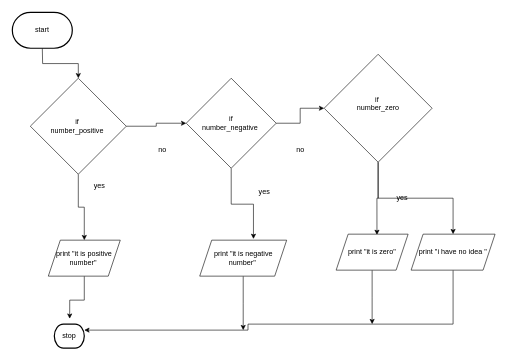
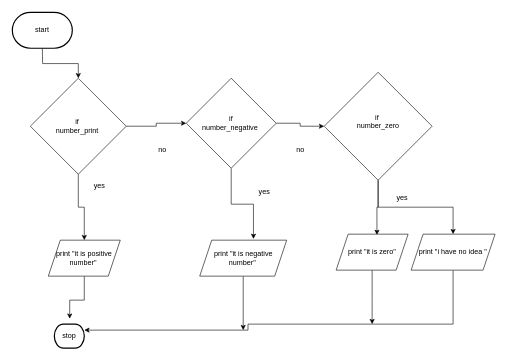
- <mxCell id="15" value="if&amp;nbsp;&lt;br&gt;number_zero&lt;br&gt;&amp;nbsp;" style="rhombus;whiteSpace=wrap;html=1;" vertex="1" parent="1"><mxGeometry x="540" y="90" width="180" height="180" as="geometry" /></mxCell>
+ <mxCell id="15" value="if&amp;nbsp;&lt;br&gt;number_zero&lt;br&gt;&amp;nbsp;" style="rhombus;whiteSpace=wrap;html=1;" vertex="1" parent="1"><mxGeometry x="540" y="120" width="180" height="180" as="geometry" /></mxCell>
- <mxCell id="4" value="if&amp;nbsp;&lt;br&gt;number_positive&amp;nbsp;" style="rhombus;whiteSpace=wrap;html=1;" vertex="1" parent="1"><mxGeometry x="50" y="130" width="160" height="160" as="geometry" /></mxCell>
+ <mxCell id="4" value="if&amp;nbsp;&lt;br&gt;number_print&amp;nbsp;" style="rhombus;whiteSpace=wrap;html=1;" vertex="1" parent="1"><mxGeometry x="50" y="130" width="160" height="160" as="geometry" /></mxCell>
